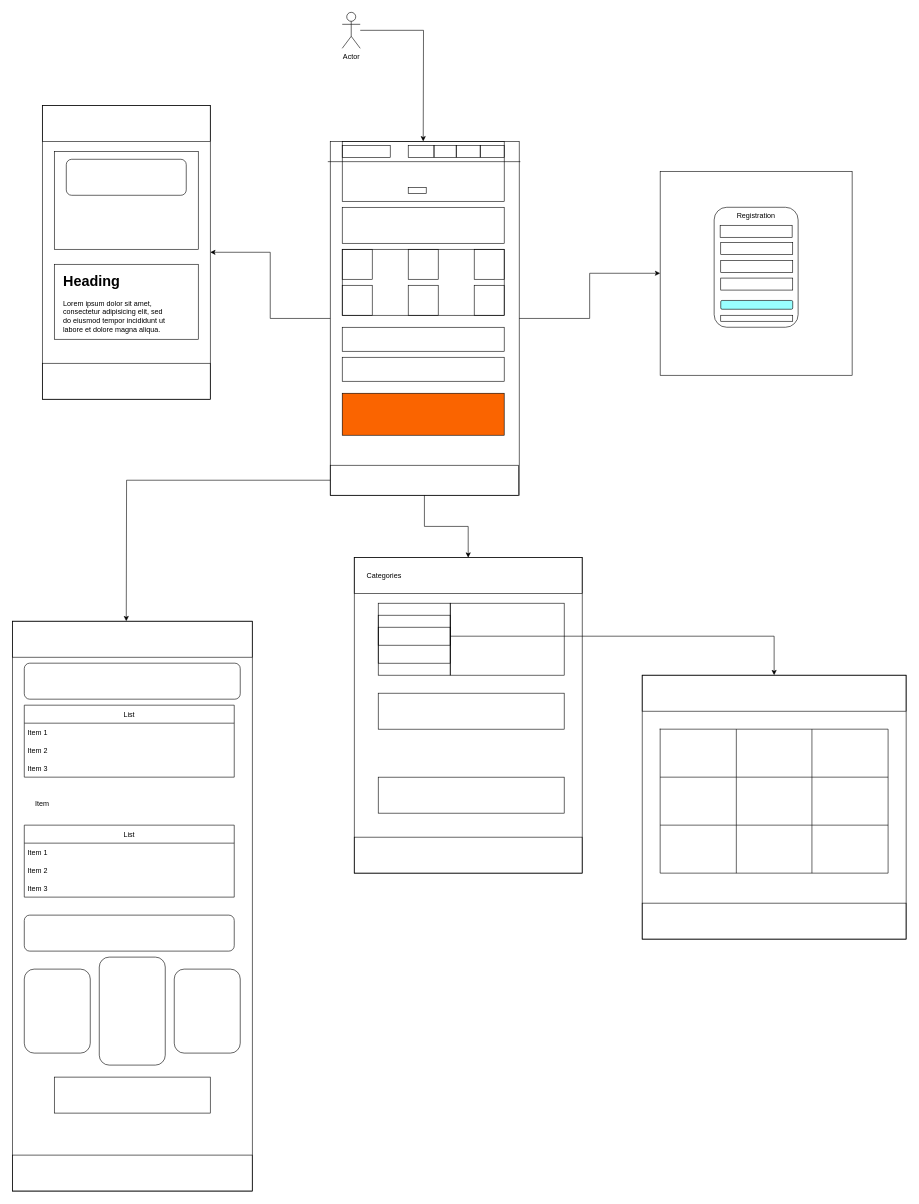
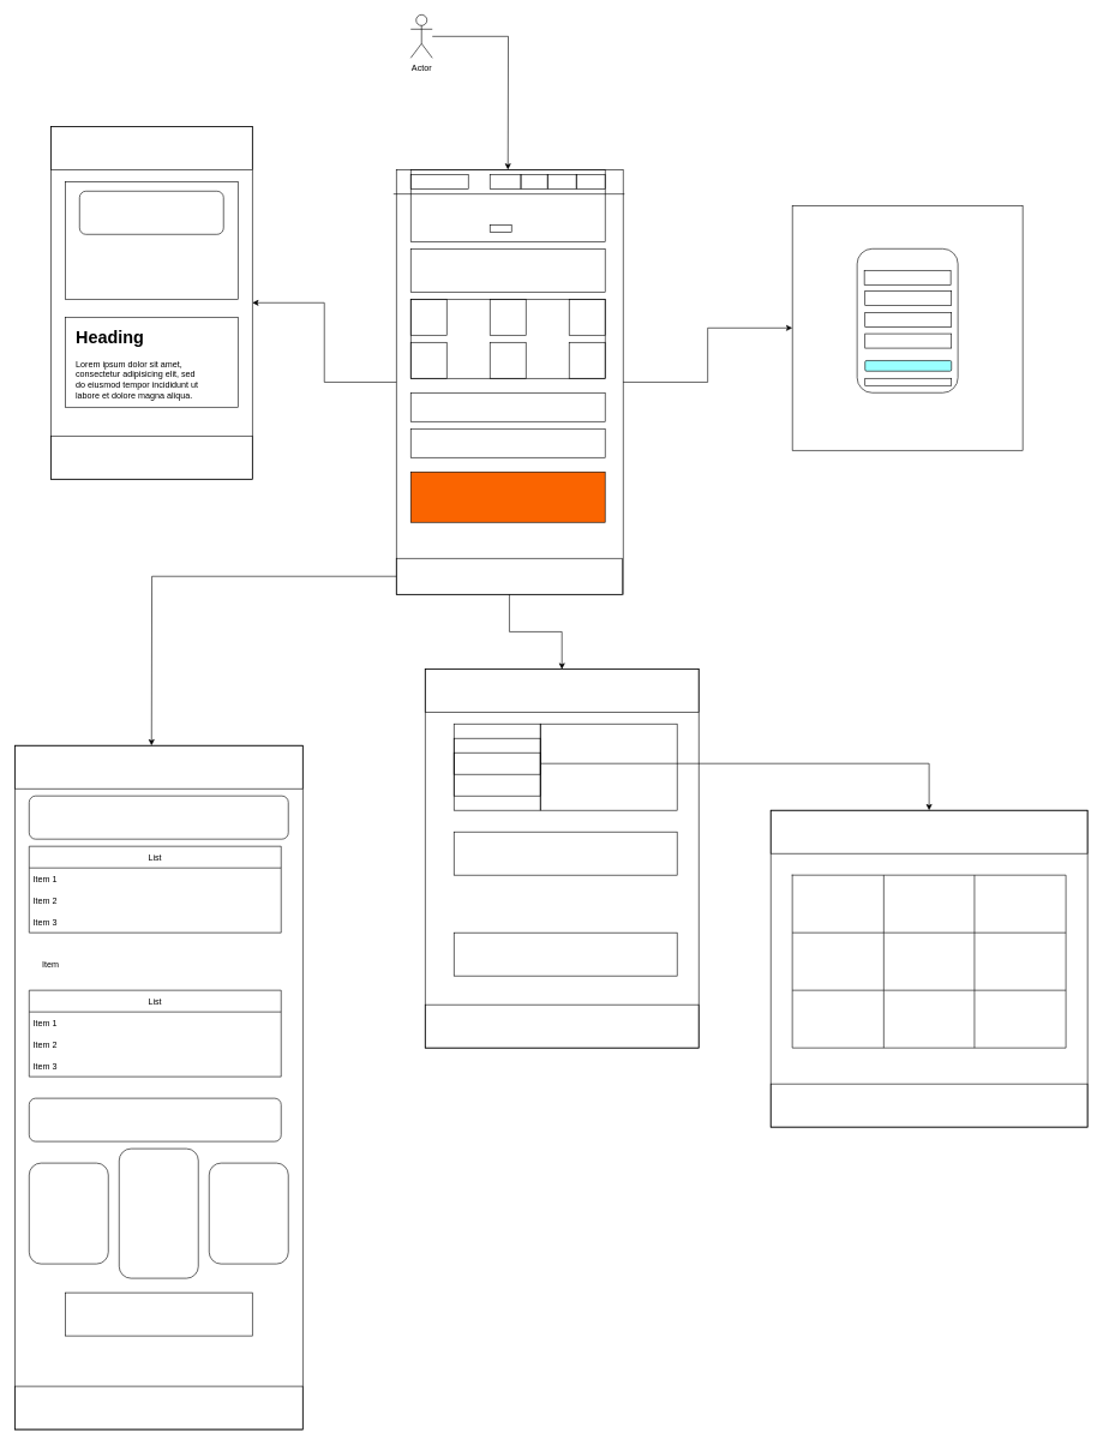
- <mxCell id="31" value="Registration" style="text;html=1;strokeColor=none;fillColor=none;align=center;verticalAlign=middle;whiteSpace=wrap;rounded=0;" vertex="1" parent="1"><mxGeometry x="1220" y="345" width="80" height="30" as="geometry" /></mxCell>
- <mxCell id="89" value="Categories&lt;br&gt;" style="text;html=1;strokeColor=none;fillColor=none;align=center;verticalAlign=middle;whiteSpace=wrap;rounded=0;" vertex="1" parent="1"><mxGeometry x="610" y="945" width="60" height="30" as="geometry" /></mxCell>
